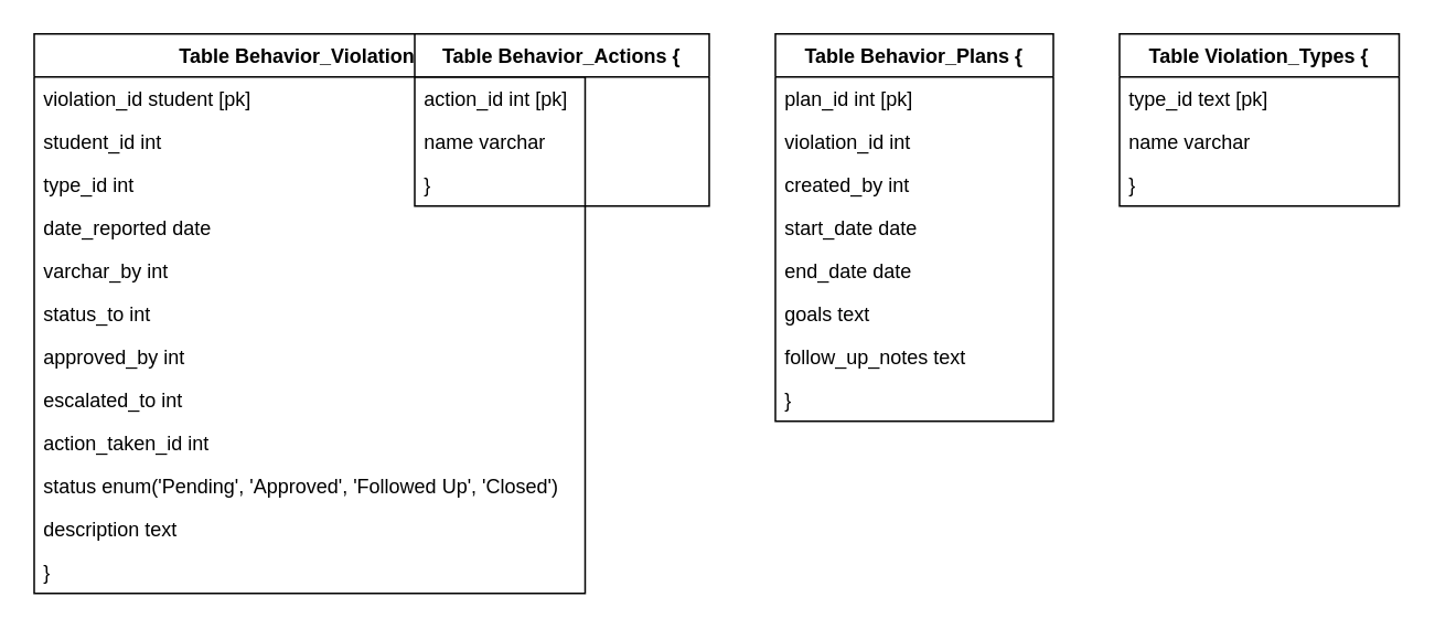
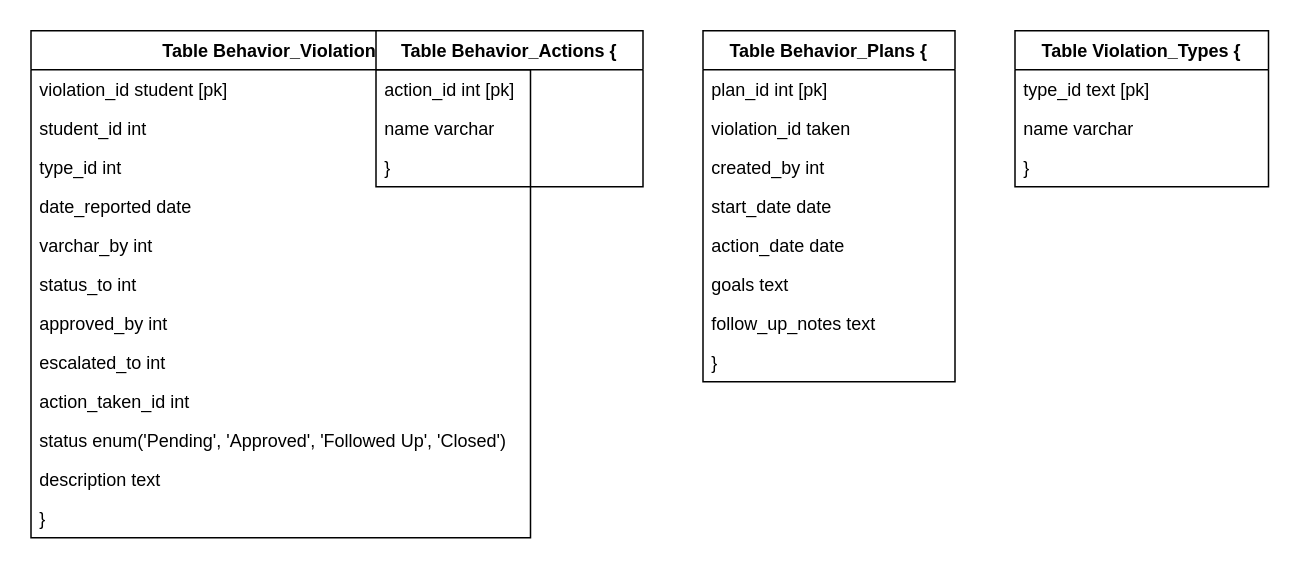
- <mxCell id="21" value="  violation_id int" style="text;strokeColor=none;fillColor=none;align=left;verticalAlign=top;spacingLeft=4;spacingRight=4;overflow=hidden;rotatable=0;points=[[0,0.5],[1,0.5]];portConstraint=eastwest;" vertex="1" parent="19"><mxGeometry y="52" width="168" height="26" as="geometry" /></mxCell>
+ <mxCell id="21" value="  violation_id taken" style="text;strokeColor=none;fillColor=none;align=left;verticalAlign=top;spacingLeft=4;spacingRight=4;overflow=hidden;rotatable=0;points=[[0,0.5],[1,0.5]];portConstraint=eastwest;" vertex="1" parent="19"><mxGeometry y="52" width="168" height="26" as="geometry" /></mxCell>
- <mxCell id="24" value="  end_date date" style="text;strokeColor=none;fillColor=none;align=left;verticalAlign=top;spacingLeft=4;spacingRight=4;overflow=hidden;rotatable=0;points=[[0,0.5],[1,0.5]];portConstraint=eastwest;" vertex="1" parent="19"><mxGeometry y="130" width="168" height="26" as="geometry" /></mxCell>
+ <mxCell id="24" value="  action_date date" style="text;strokeColor=none;fillColor=none;align=left;verticalAlign=top;spacingLeft=4;spacingRight=4;overflow=hidden;rotatable=0;points=[[0,0.5],[1,0.5]];portConstraint=eastwest;" vertex="1" parent="19"><mxGeometry y="130" width="168" height="26" as="geometry" /></mxCell>
